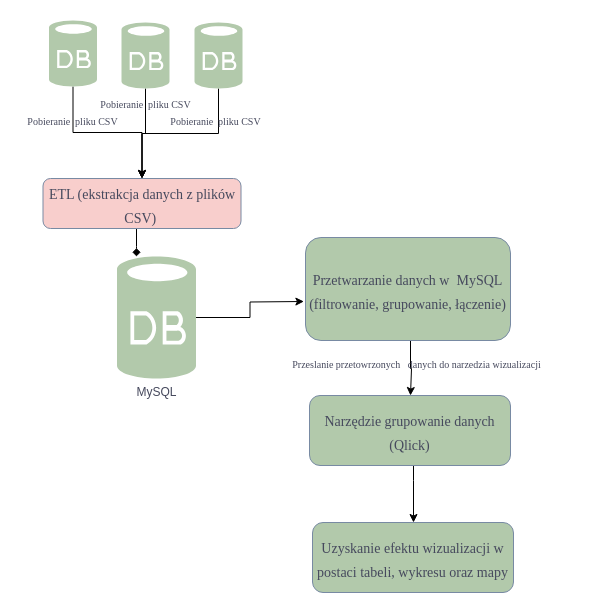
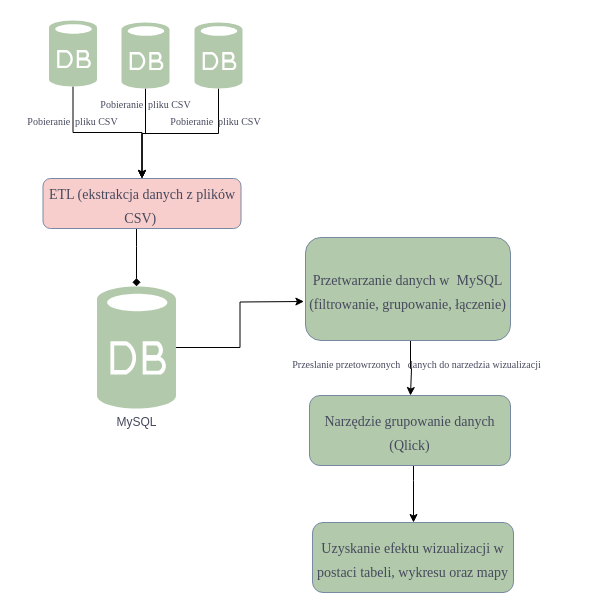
- <mxCell id="11" value="MySQL" style="verticalLabelPosition=bottom;html=1;verticalAlign=top;align=center;strokeColor=none;fillColor=#B2C9AB;shape=mxgraph.azure.database;labelBackgroundColor=none;fontColor=#46495D;rounded=1;" parent="1" vertex="1"><mxGeometry x="116.5" y="256" width="79" height="122" as="geometry" /></mxCell>
+ <mxCell id="11" value="MySQL" style="verticalLabelPosition=bottom;html=1;verticalAlign=top;align=center;strokeColor=none;fillColor=#B2C9AB;shape=mxgraph.azure.database;labelBackgroundColor=none;fontColor=#46495D;rounded=1;" parent="1" vertex="1"><mxGeometry x="96.5" y="286" width="79" height="122" as="geometry" /></mxCell>
